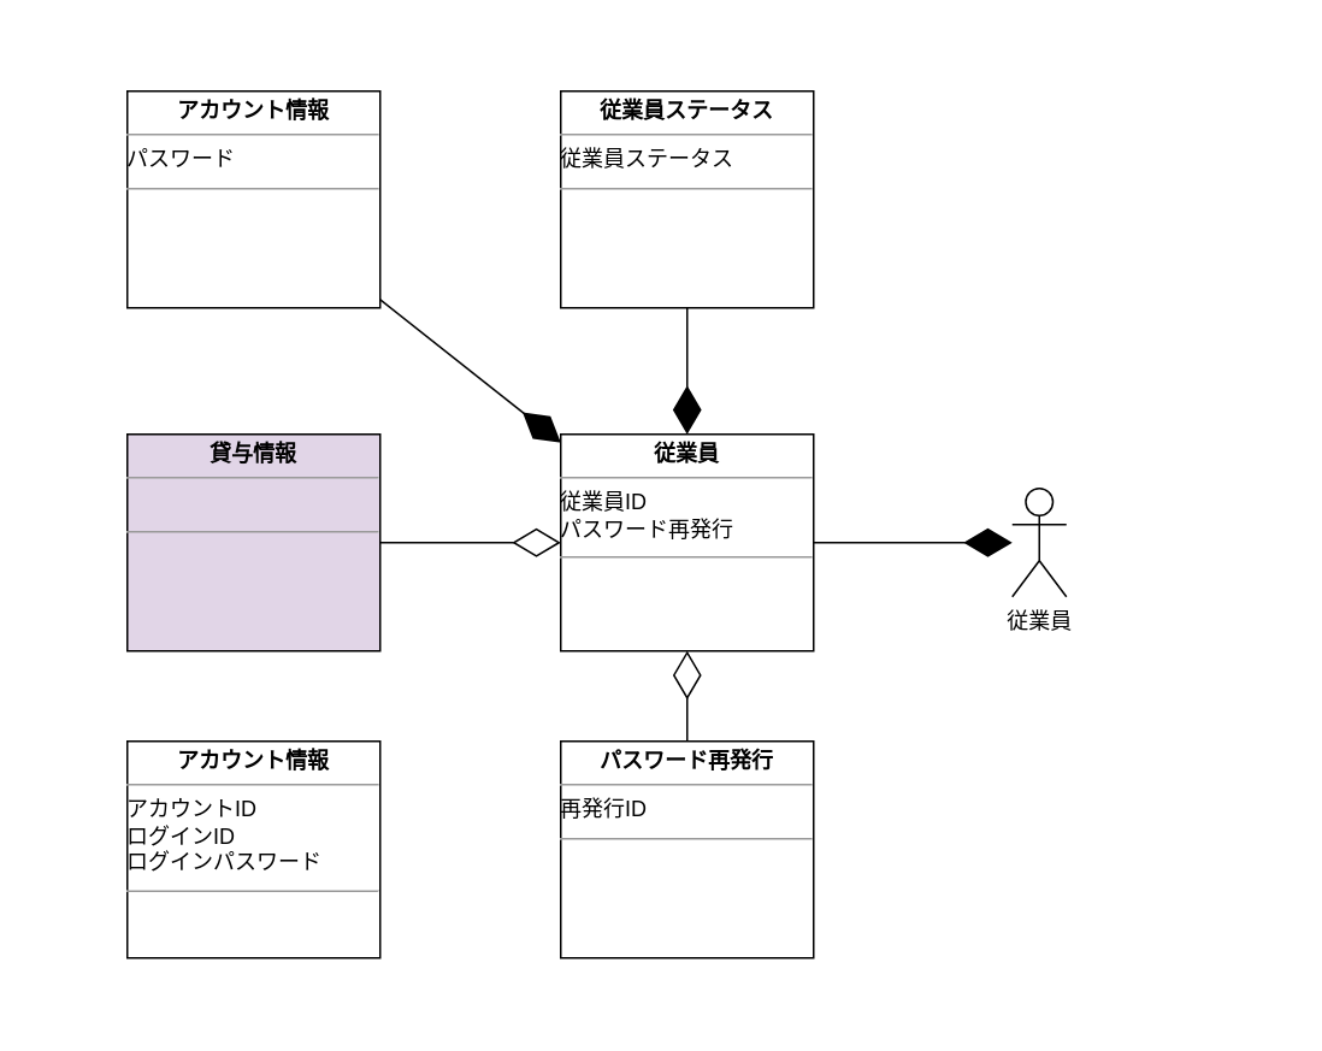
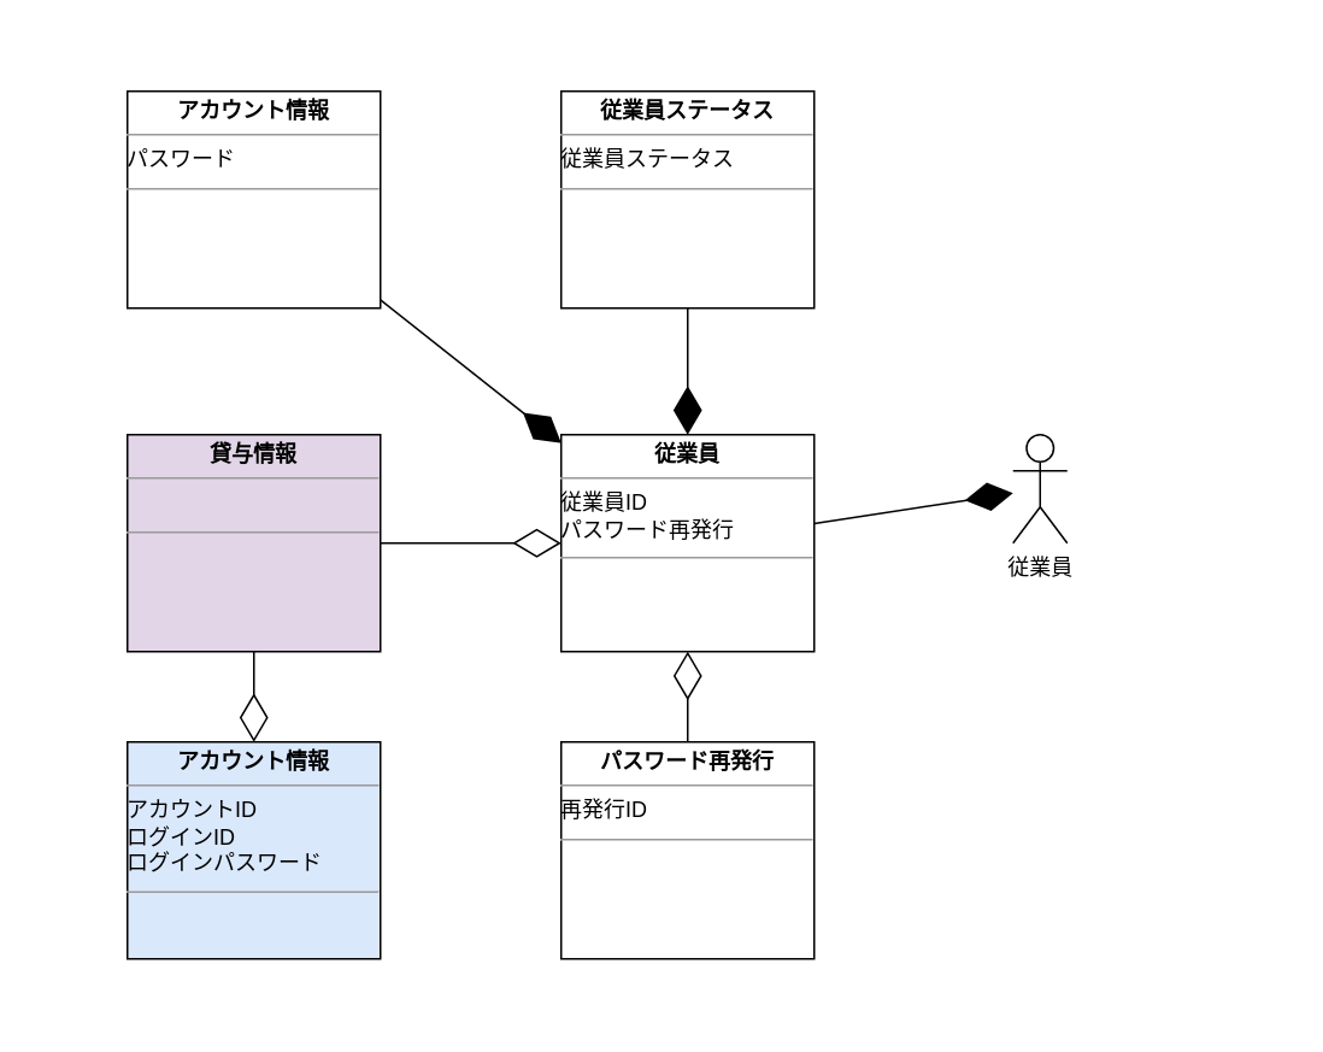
- <mxCell id="14" value="従業員" style="shape=umlActor;verticalLabelPosition=bottom;verticalAlign=top;html=1;" vertex="1" parent="1"><mxGeometry x="560" y="270" width="30" height="60" as="geometry" /></mxCell>
+ <mxCell id="14" value="従業員" style="shape=umlActor;verticalLabelPosition=bottom;verticalAlign=top;html=1;" vertex="1" parent="1"><mxGeometry x="560" y="240" width="30" height="60" as="geometry" /></mxCell>
+ <mxCell id="13" value="" style="endArrow=diamondThin;endFill=0;endSize=24;html=1;" edge="1" parent="1" source="4" target="5"><mxGeometry width="160" relative="1" as="geometry"><mxPoint x="220" y="310" as="sourcePoint" /><mxPoint x="320" y="310" as="targetPoint" /></mxGeometry></mxCell>
- <mxCell id="5" value="&lt;p style=&quot;margin:0px;margin-top:4px;text-align:center;&quot;&gt;&lt;b&gt;アカウント情報&lt;/b&gt;&lt;/p&gt;&lt;hr size=&quot;1&quot;&gt;アカウントID&lt;br&gt;ログインID&lt;br&gt;ログインパスワード&lt;br&gt;&lt;div style=&quot;height:2px;&quot;&gt;&lt;/div&gt;&lt;hr size=&quot;1&quot;&gt;&lt;div style=&quot;height:2px;&quot;&gt;&lt;/div&gt;" style="verticalAlign=top;align=left;overflow=fill;fontSize=12;fontFamily=Helvetica;html=1;" parent="1" vertex="1"><mxGeometry x="70" y="410" width="140" height="120" as="geometry" /></mxCell>
+ <mxCell id="5" value="&lt;p style=&quot;margin:0px;margin-top:4px;text-align:center;&quot;&gt;&lt;b&gt;アカウント情報&lt;/b&gt;&lt;/p&gt;&lt;hr size=&quot;1&quot;&gt;アカウントID&lt;br&gt;ログインID&lt;br&gt;ログインパスワード&lt;br&gt;&lt;div style=&quot;height:2px;&quot;&gt;&lt;/div&gt;&lt;hr size=&quot;1&quot;&gt;&lt;div style=&quot;height:2px;&quot;&gt;&lt;/div&gt;" style="verticalAlign=top;align=left;overflow=fill;fontSize=12;fontFamily=Helvetica;html=1;fillColor=#dae8fc;" parent="1" vertex="1"><mxGeometry x="70" y="410" width="140" height="120" as="geometry" /></mxCell>
